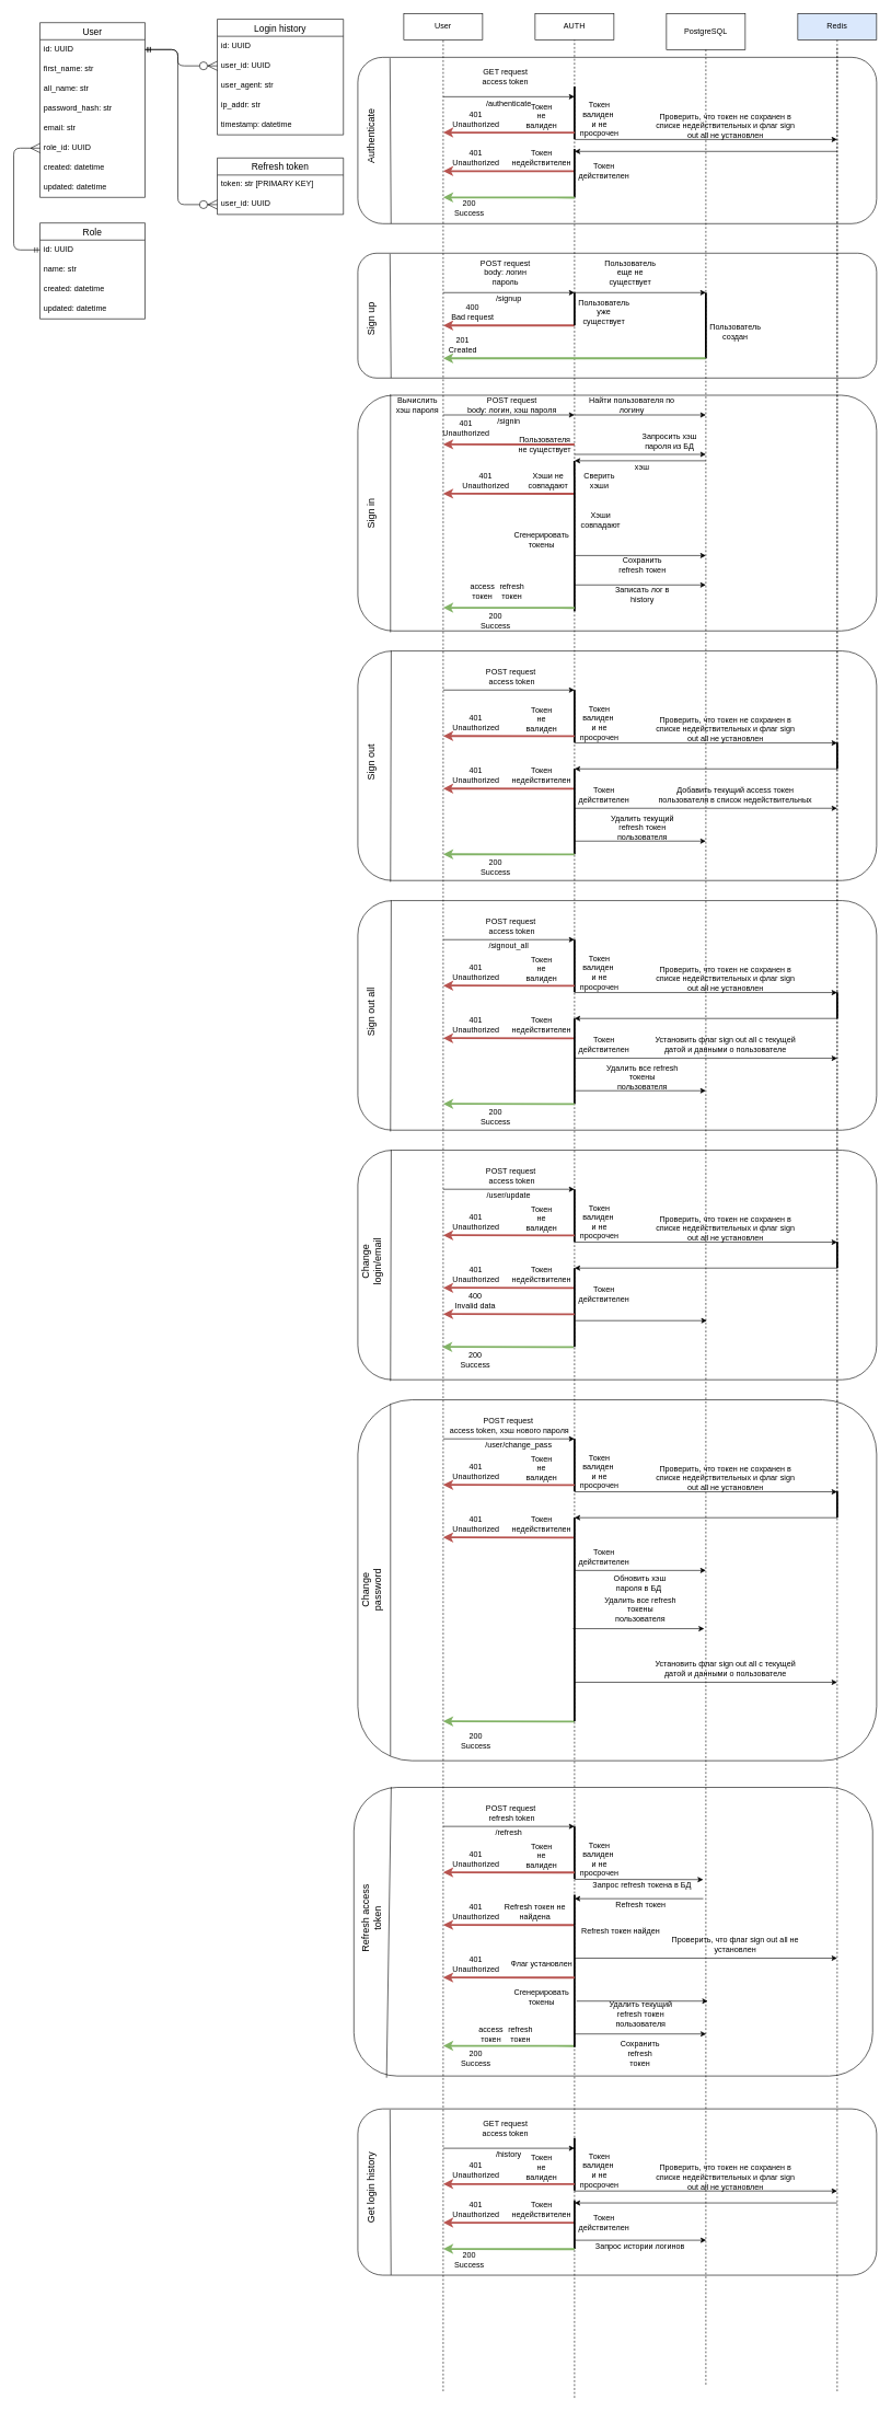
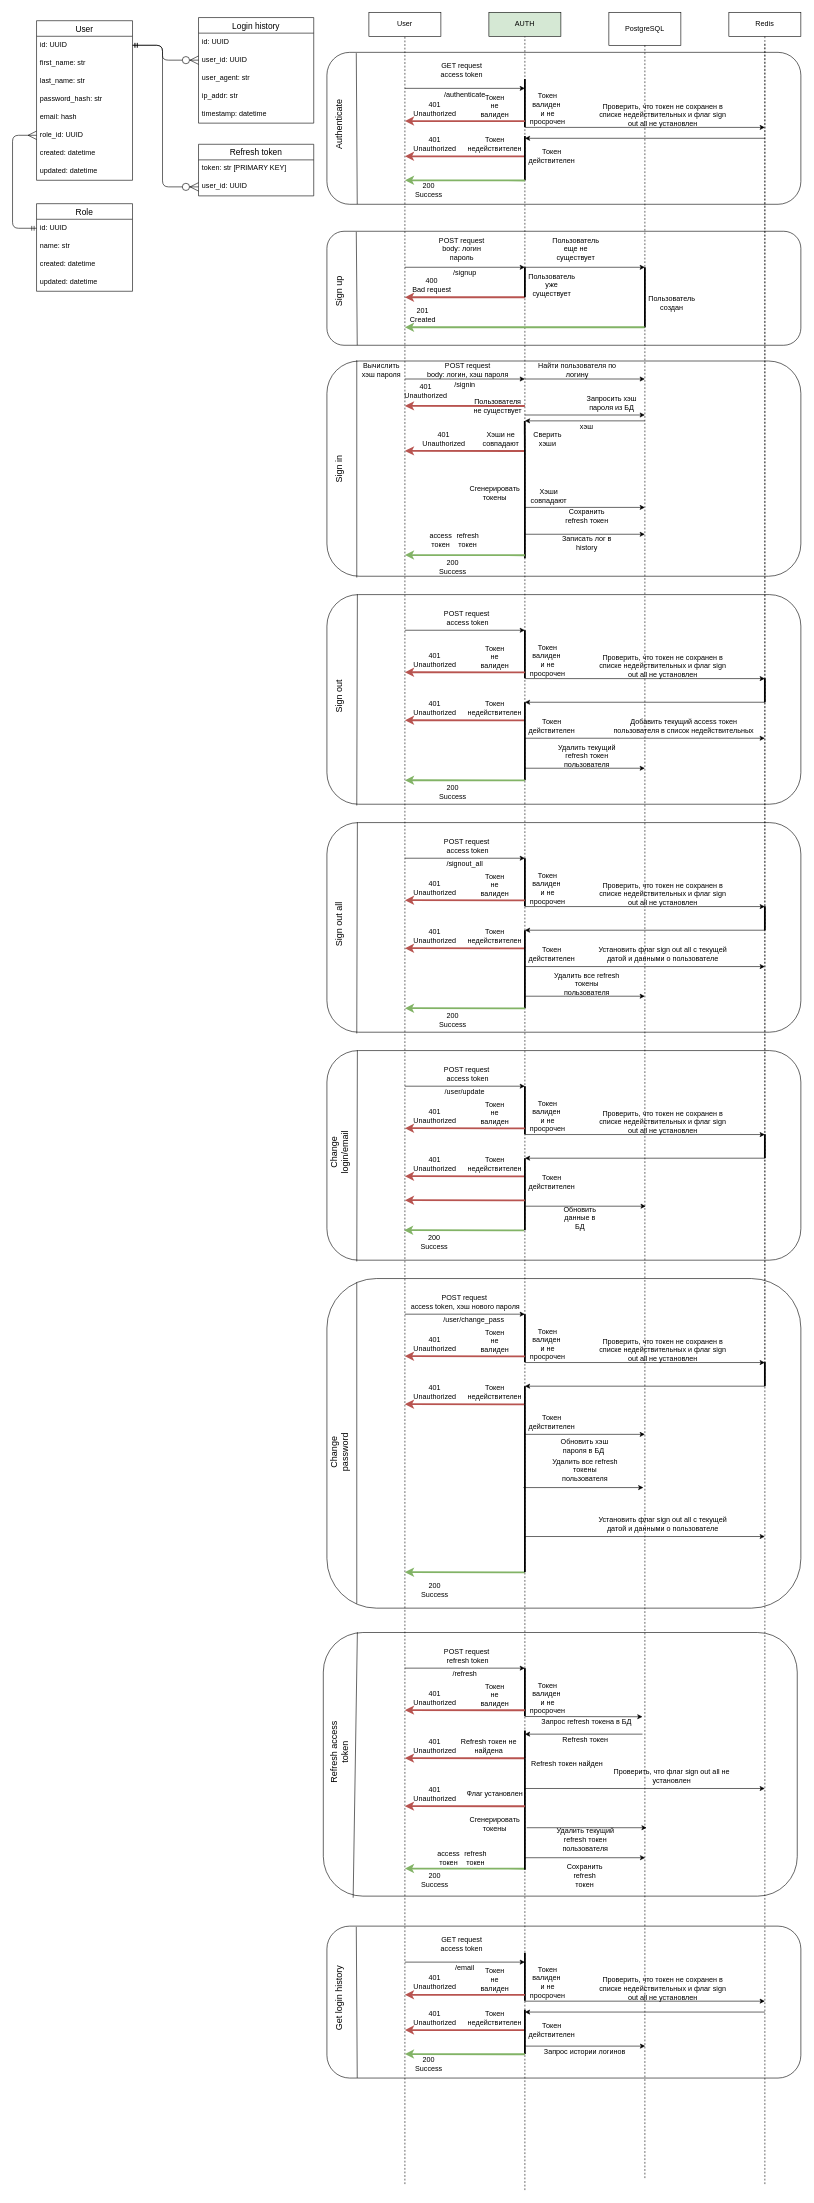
- <mxCell id="37" value="AUTH" style="rounded=0;whiteSpace=wrap;html=1;" parent="1" vertex="1"><mxGeometry x="814" y="20" width="120" height="40" as="geometry" /></mxCell>
+ <mxCell id="37" value="AUTH" style="rounded=0;whiteSpace=wrap;html=1;fillColor=#d5e8d4;" parent="1" vertex="1"><mxGeometry x="814" y="20" width="120" height="40" as="geometry" /></mxCell>
- <mxCell id="39" value="Redis" style="rounded=0;whiteSpace=wrap;html=1;fillColor=#dae8fc;" parent="1" vertex="1"><mxGeometry x="1214" y="20" width="120" height="40" as="geometry" /></mxCell>
+ <mxCell id="39" value="Redis" style="rounded=0;whiteSpace=wrap;html=1;" parent="1" vertex="1"><mxGeometry x="1214" y="20" width="120" height="40" as="geometry" /></mxCell>
- <mxCell id="81" value="all_name: str" style="text;strokeColor=none;fillColor=none;spacingLeft=4;spacingRight=4;overflow=hidden;rotatable=0;points=[[0,0.5],[1,0.5]];portConstraint=eastwest;fontSize=12;" parent="78" vertex="1"><mxGeometry y="86" width="160" height="30" as="geometry" /></mxCell>
+ <mxCell id="81" value="last_name: str" style="text;strokeColor=none;fillColor=none;spacingLeft=4;spacingRight=4;overflow=hidden;rotatable=0;points=[[0,0.5],[1,0.5]];portConstraint=eastwest;fontSize=12;" parent="78" vertex="1"><mxGeometry y="86" width="160" height="30" as="geometry" /></mxCell>
- <mxCell id="83" value="email: str" style="text;strokeColor=none;fillColor=none;spacingLeft=4;spacingRight=4;overflow=hidden;rotatable=0;points=[[0,0.5],[1,0.5]];portConstraint=eastwest;fontSize=12;" parent="78" vertex="1"><mxGeometry y="146" width="160" height="30" as="geometry" /></mxCell>
+ <mxCell id="83" value="email: hash" style="text;strokeColor=none;fillColor=none;spacingLeft=4;spacingRight=4;overflow=hidden;rotatable=0;points=[[0,0.5],[1,0.5]];portConstraint=eastwest;fontSize=12;" parent="78" vertex="1"><mxGeometry y="146" width="160" height="30" as="geometry" /></mxCell>
- <mxCell id="70" value="Хэши совпадают" style="text;html=1;strokeColor=none;fillColor=none;align=center;verticalAlign=middle;whiteSpace=wrap;rounded=0;" parent="1" vertex="1"><mxGeometry x="894" y="781.24" width="40" height="20" as="geometry" /></mxCell>
+ <mxCell id="70" value="Хэши совпадают" style="text;html=1;strokeColor=none;fillColor=none;align=center;verticalAlign=middle;whiteSpace=wrap;rounded=0;" parent="1" vertex="1"><mxGeometry x="894" y="816.24" width="40" height="20" as="geometry" /></mxCell>
- <mxCell id="140" value="Добавить текущий access токен пользователя в список недействительных" style="text;html=1;strokeColor=none;fillColor=none;align=center;verticalAlign=middle;whiteSpace=wrap;rounded=0;" parent="1" vertex="1"><mxGeometry x="994" y="1200" width="250" height="20" as="geometry" /></mxCell>
+ <mxCell id="140" value="Добавить текущий access токен пользователя в список недействительных" style="text;html=1;strokeColor=none;fillColor=none;align=center;verticalAlign=middle;whiteSpace=wrap;rounded=0;" parent="1" vertex="1"><mxGeometry x="1014" y="1200" width="250" height="20" as="geometry" /></mxCell>
- <mxCell id="259" value="400&lt;br&gt;Invalid data" style="text;html=1;strokeColor=none;fillColor=none;align=center;verticalAlign=middle;whiteSpace=wrap;rounded=0;" parent="1" vertex="1"><mxGeometry x="687.5" y="1970" width="70" height="20" as="geometry" /></mxCell>
+ <mxCell id="121" value="Обновить данные в БД" style="text;html=1;strokeColor=none;fillColor=none;align=center;verticalAlign=middle;whiteSpace=wrap;rounded=0;" parent="1" vertex="1"><mxGeometry x="945.5" y="2020" width="40" height="20" as="geometry" /></mxCell>
- <mxCell id="228" value="/history" style="text;html=1;strokeColor=none;fillColor=none;align=center;verticalAlign=middle;whiteSpace=wrap;rounded=0;" parent="1" vertex="1"><mxGeometry x="734" y="3270" width="80" height="20" as="geometry" /></mxCell>
+ <mxCell id="228" value="/email" style="text;html=1;strokeColor=none;fillColor=none;align=center;verticalAlign=middle;whiteSpace=wrap;rounded=0;" parent="1" vertex="1"><mxGeometry x="734" y="3270" width="80" height="20" as="geometry" /></mxCell>
